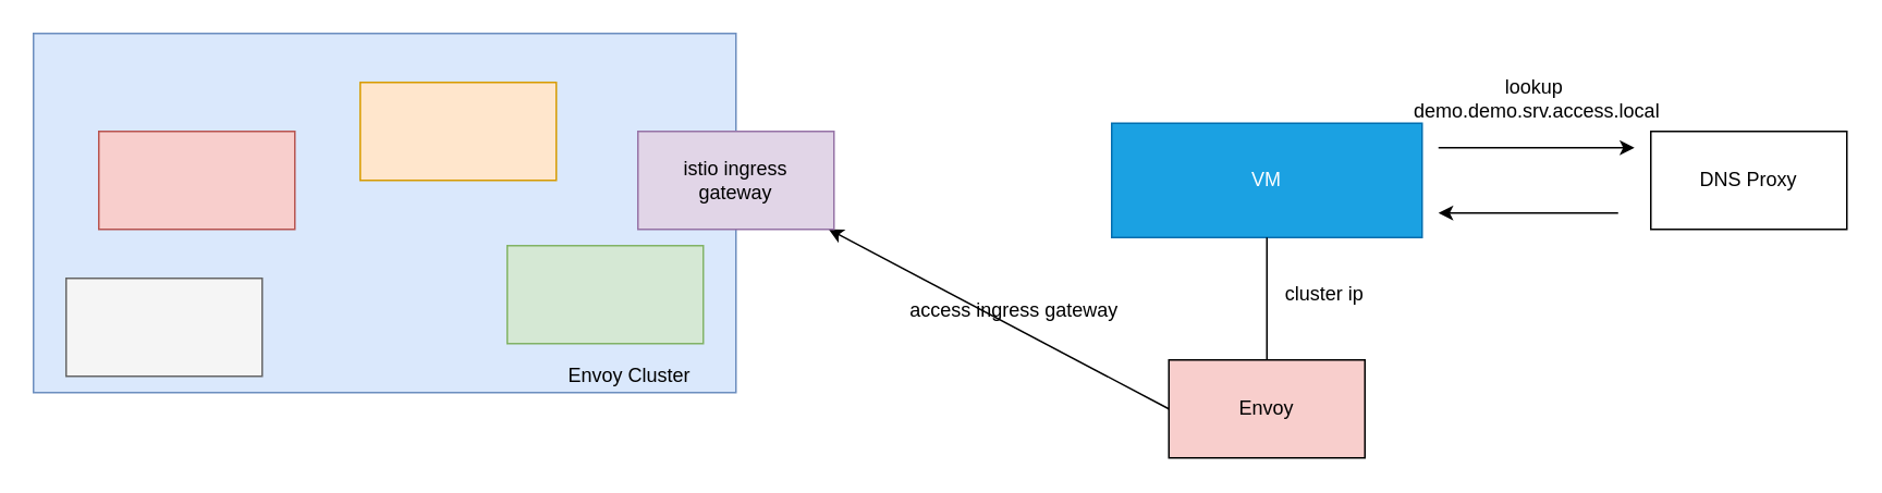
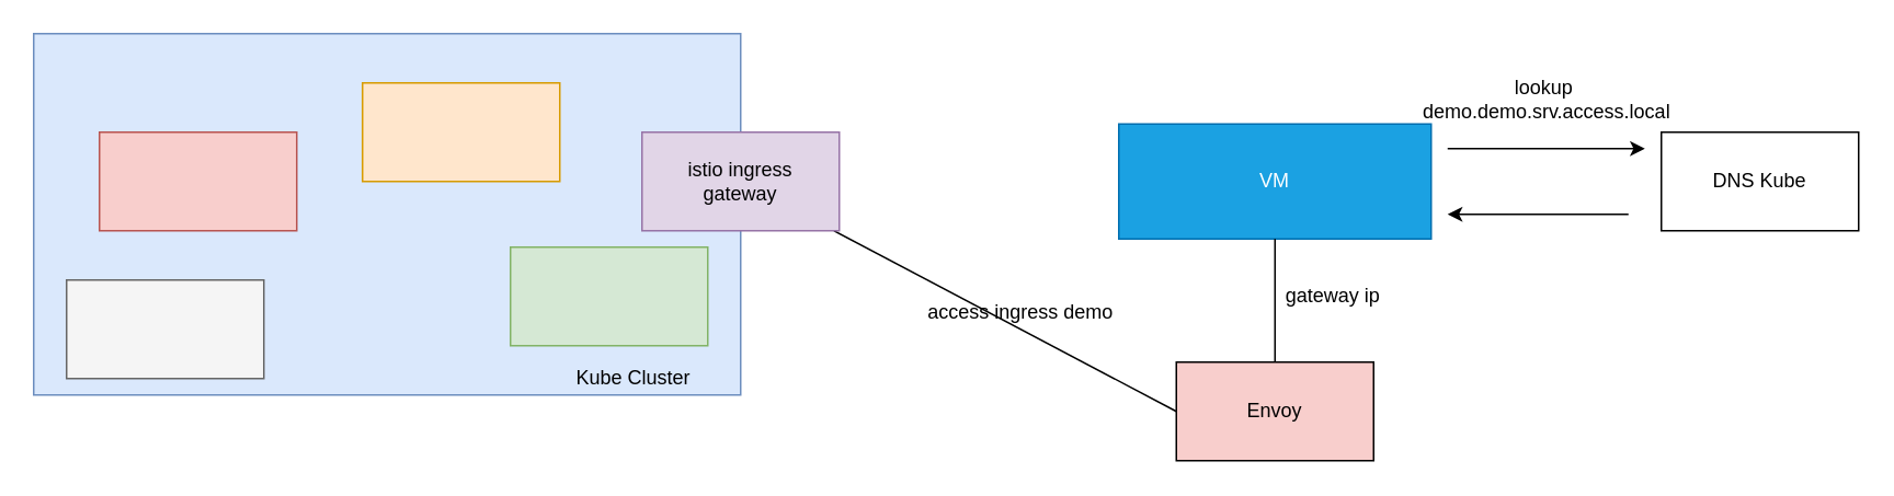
- <mxCell id="11" value="DNS Proxy" style="rounded=0;whiteSpace=wrap;html=1;" vertex="1" parent="1"><mxGeometry x="1010" y="80" width="120" height="60" as="geometry" /></mxCell>
+ <mxCell id="11" value="DNS Kube" style="rounded=0;whiteSpace=wrap;html=1;" vertex="1" parent="1"><mxGeometry x="1010" y="80" width="120" height="60" as="geometry" /></mxCell>
- <mxCell id="8" style="rounded=0;orthogonalLoop=1;jettySize=auto;html=1;exitX=0;exitY=0.5;exitDx=0;exitDy=0;" edge="1" parent="1" source="16" target="12"><mxGeometry relative="1" as="geometry" /></mxCell>
+ <mxCell id="8" style="rounded=0;orthogonalLoop=1;jettySize=auto;html=1;exitX=0;exitY=0.5;exitDx=0;exitDy=0;endArrow=none;" edge="1" parent="1" source="16" target="12"><mxGeometry relative="1" as="geometry" /></mxCell>
- <mxCell id="18" value="cluster ip" style="text;html=1;align=center;verticalAlign=middle;resizable=0;points=[];autosize=1;" vertex="1" parent="1"><mxGeometry x="780" y="170" width="60" height="20" as="geometry" /></mxCell>
+ <mxCell id="18" value="gateway ip" style="text;html=1;align=center;verticalAlign=middle;resizable=0;points=[];autosize=1;" vertex="1" parent="1"><mxGeometry x="780" y="170" width="60" height="20" as="geometry" /></mxCell>
- <mxCell id="15" value="access ingress gateway" style="text;html=1;align=center;verticalAlign=middle;resizable=0;points=[];autosize=1;" vertex="1" parent="1"><mxGeometry x="550" y="180" width="140" height="20" as="geometry" /></mxCell>
+ <mxCell id="15" value="access ingress demo" style="text;html=1;align=center;verticalAlign=middle;resizable=0;points=[];autosize=1;" vertex="1" parent="1"><mxGeometry x="550" y="180" width="140" height="20" as="geometry" /></mxCell>
- <mxCell id="7" value="Envoy Cluster" style="text;html=1;strokeColor=none;fillColor=none;align=center;verticalAlign=middle;whiteSpace=wrap;rounded=0;" vertex="1" parent="1"><mxGeometry x="320" y="220" width="130" height="20" as="geometry" /></mxCell>
+ <mxCell id="7" value="Kube Cluster" style="text;html=1;strokeColor=none;fillColor=none;align=center;verticalAlign=middle;whiteSpace=wrap;rounded=0;" vertex="1" parent="1"><mxGeometry x="320" y="220" width="130" height="20" as="geometry" /></mxCell>
